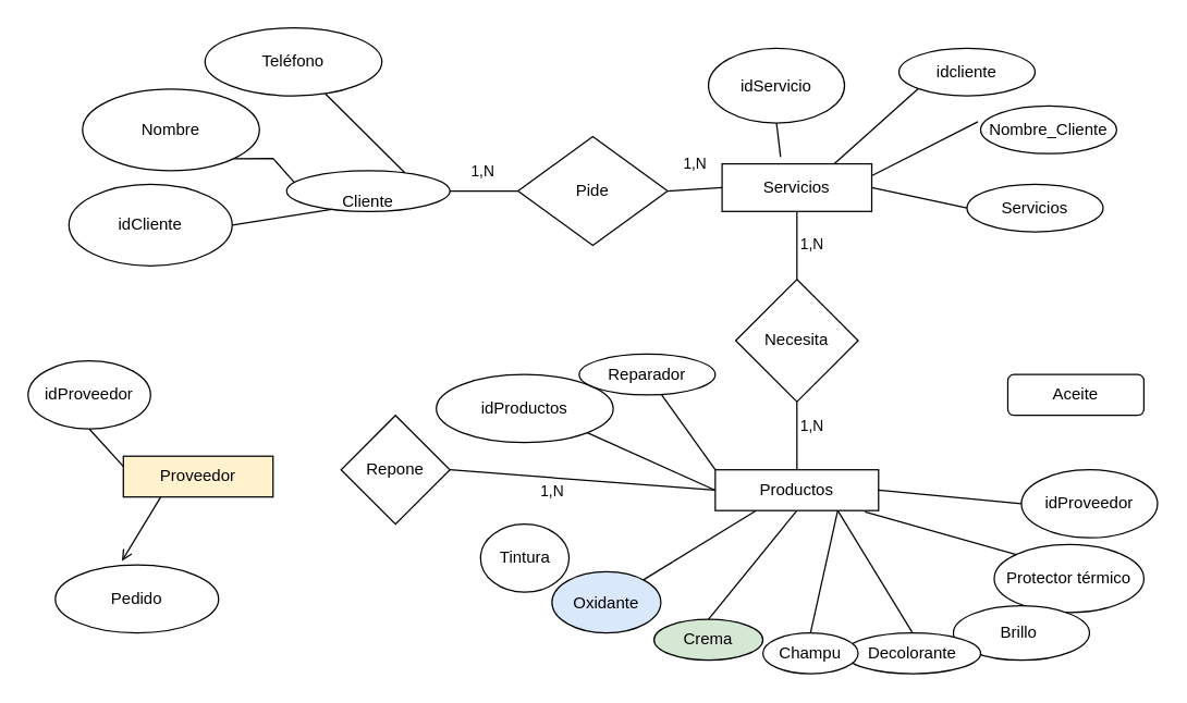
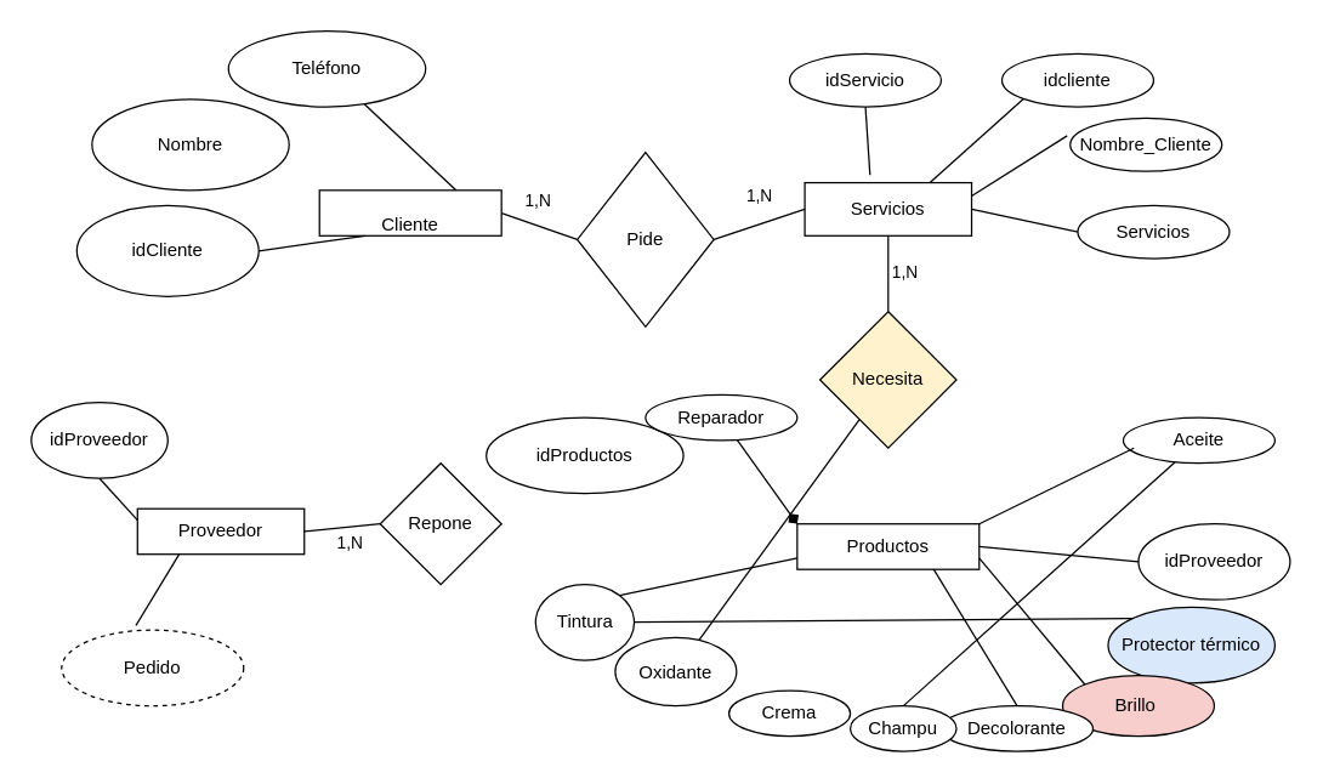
- <mxCell id="13" value="idServicio" style="ellipse;whiteSpace=wrap;html=1;" parent="1" vertex="1"><mxGeometry x="520" y="35" width="100" height="55" as="geometry" /></mxCell>
+ <mxCell id="13" value="idServicio" style="ellipse;whiteSpace=wrap;html=1;" parent="1" vertex="1"><mxGeometry x="520" y="35" width="100" height="35" as="geometry" /></mxCell>
- <mxCell id="15" value="Nombre_Cliente" style="ellipse;whiteSpace=wrap;html=1;" parent="1" vertex="1"><mxGeometry x="720" y="77.5" width="100" height="35" as="geometry" /></mxCell>
+ <mxCell id="15" value="Nombre_Cliente" style="ellipse;whiteSpace=wrap;html=1;" parent="1" vertex="1"><mxGeometry x="705" y="77.5" width="100" height="35" as="geometry" /></mxCell>
- <mxCell id="11" value="" style="endArrow=none;html=1;rounded=0;exitX=0;exitY=0.25;exitDx=0;exitDy=0;entryX=1;entryY=1;entryDx=0;entryDy=0;" parent="1" source="2" target="4" edge="1"><mxGeometry width="50" height="50" relative="1" as="geometry"><mxPoint x="270" y="165" as="sourcePoint" /><mxPoint x="180" y="175" as="targetPoint" /><Array as="points"><mxPoint x="200" y="116" /></Array></mxGeometry></mxCell>
- <mxCell id="2" value="&lt;div&gt;&lt;br&gt;&lt;/div&gt;Cliente" style="ellipse;whiteSpace=wrap;html=1;" parent="1" vertex="1"><mxGeometry x="210" y="125" width="120" height="30" as="geometry" /></mxCell>
+ <mxCell id="2" value="&lt;div&gt;&lt;br&gt;&lt;/div&gt;Cliente" style="rounded=0;whiteSpace=wrap;html=1;" parent="1" vertex="1"><mxGeometry x="210" y="125" width="120" height="30" as="geometry" /></mxCell>
- <mxCell id="8" value="Pide" style="rhombus;whiteSpace=wrap;html=1;" parent="1" vertex="1"><mxGeometry x="380" y="100" width="110" height="80" as="geometry" /></mxCell>
+ <mxCell id="8" value="Pide" style="rhombus;whiteSpace=wrap;html=1;" parent="1" vertex="1"><mxGeometry x="380" y="100" width="90" height="115" as="geometry" /></mxCell>
- <mxCell id="24" value="Necesita" style="rhombus;whiteSpace=wrap;html=1;" parent="1" vertex="1"><mxGeometry x="540" y="205" width="90" height="90" as="geometry" /></mxCell>
+ <mxCell id="24" value="Necesita" style="rhombus;whiteSpace=wrap;html=1;fillColor=#fff2cc;" parent="1" vertex="1"><mxGeometry x="540" y="205" width="90" height="90" as="geometry" /></mxCell>
- <mxCell id="37" value="Aceite" style="whiteSpace=wrap;html=1;rounded=1;" vertex="1" parent="1"><mxGeometry x="740" y="275" width="100" height="30" as="geometry" /></mxCell>
+ <mxCell id="37" value="Aceite" style="ellipse;whiteSpace=wrap;html=1;" vertex="1" parent="1"><mxGeometry x="740" y="275" width="100" height="30" as="geometry" /></mxCell>
- <mxCell id="27" value="" style="endArrow=none;html=1;rounded=0;exitX=0.5;exitY=0;exitDx=0;exitDy=0;entryX=0.5;entryY=1;entryDx=0;entryDy=0;" parent="1" source="23" target="24" edge="1"><mxGeometry width="50" height="50" relative="1" as="geometry"><mxPoint x="530" y="325" as="sourcePoint" /><mxPoint x="580" y="275" as="targetPoint" /></mxGeometry></mxCell>
- <mxCell id="28" value="1,N&lt;div&gt;&lt;br&gt;&lt;/div&gt;" style="edgeLabel;html=1;align=center;verticalAlign=middle;resizable=0;points=[];" vertex="1" connectable="0" parent="27"><mxGeometry x="0.04" y="-1" relative="1" as="geometry"><mxPoint x="9" as="offset" /></mxGeometry></mxCell>
+ <mxCell id="42" value="" style="endArrow=none;html=1;rounded=0;exitX=1;exitY=0;exitDx=0;exitDy=0;entryX=0.07;entryY=0.667;entryDx=0;entryDy=0;entryPerimeter=0;" edge="1" parent="1" source="23" target="37"><mxGeometry width="50" height="50" relative="1" as="geometry"><mxPoint x="470" y="385" as="sourcePoint" /><mxPoint x="520" y="335" as="targetPoint" /></mxGeometry></mxCell>
- <mxCell id="40" value="" style="endArrow=none;html=1;rounded=0;exitX=1;exitY=1;exitDx=0;exitDy=0;entryX=0;entryY=0.5;entryDx=0;entryDy=0;" edge="1" parent="1" source="36" target="23"><mxGeometry width="50" height="50" relative="1" as="geometry"><mxPoint x="470" y="385" as="sourcePoint" /><mxPoint x="520" y="335" as="targetPoint" /></mxGeometry></mxCell>
- <mxCell id="41" value="" style="endArrow=none;html=1;rounded=0;entryX=0;entryY=0;entryDx=0;entryDy=0;" edge="1" parent="1" source="38" target="23"><mxGeometry width="50" height="50" relative="1" as="geometry"><mxPoint x="520" y="345" as="sourcePoint" /><mxPoint x="570" y="295" as="targetPoint" /></mxGeometry></mxCell>
+ <mxCell id="41" value="" style="endArrow=diamond;html=1;rounded=0;entryX=0;entryY=0;entryDx=0;entryDy=0;" edge="1" parent="1" source="38" target="23"><mxGeometry width="50" height="50" relative="1" as="geometry"><mxPoint x="520" y="345" as="sourcePoint" /><mxPoint x="570" y="295" as="targetPoint" /></mxGeometry></mxCell>
+ <mxCell id="56" value="" style="endArrow=none;html=1;rounded=0;exitX=1;exitY=0.5;exitDx=0;exitDy=0;entryX=0;entryY=0.5;entryDx=0;entryDy=0;" edge="1" parent="1" source="51" target="58"><mxGeometry width="50" height="50" relative="1" as="geometry"><mxPoint x="240" y="335" as="sourcePoint" /><mxPoint x="230" y="355" as="targetPoint" /></mxGeometry></mxCell>
+ <mxCell id="57" value="1,N&lt;div&gt;&lt;br&gt;&lt;/div&gt;" style="edgeLabel;html=1;align=center;verticalAlign=middle;resizable=0;points=[];" vertex="1" connectable="0" parent="56"><mxGeometry x="-0.069" y="3" relative="1" as="geometry"><mxPoint x="7" y="20" as="offset" /></mxGeometry></mxCell>
- <mxCell id="51" value="Proveedor" style="rounded=0;whiteSpace=wrap;html=1;fillColor=#fff2cc;" vertex="1" parent="1"><mxGeometry x="90" y="335" width="110" height="30" as="geometry" /></mxCell>
+ <mxCell id="51" value="Proveedor" style="rounded=0;whiteSpace=wrap;html=1;" vertex="1" parent="1"><mxGeometry x="90" y="335" width="110" height="30" as="geometry" /></mxCell>
- <mxCell id="59" value="" style="endArrow=none;html=1;rounded=0;exitX=1;exitY=0.5;exitDx=0;exitDy=0;entryX=0;entryY=0.5;entryDx=0;entryDy=0;" edge="1" parent="1" source="58" target="23"><mxGeometry width="50" height="50" relative="1" as="geometry"><mxPoint x="410" y="345" as="sourcePoint" /><mxPoint x="460" y="295" as="targetPoint" /></mxGeometry></mxCell>
- <mxCell id="60" value="1,N" style="edgeLabel;html=1;align=center;verticalAlign=middle;resizable=0;points=[];" vertex="1" connectable="0" parent="59"><mxGeometry x="-0.18" relative="1" as="geometry"><mxPoint x="-5" y="9" as="offset" /></mxGeometry></mxCell>
+ <mxCell id="50" value="" style="endArrow=none;html=1;rounded=0;exitX=1;exitY=0;exitDx=0;exitDy=0;entryX=0;entryY=0.75;entryDx=0;entryDy=0;" edge="1" parent="1" source="35" target="23"><mxGeometry width="50" height="50" relative="1" as="geometry"><mxPoint x="470" y="385" as="sourcePoint" /><mxPoint x="520" y="335" as="targetPoint" /></mxGeometry></mxCell>
- <mxCell id="44" value="" style="endArrow=none;html=1;rounded=0;exitX=0;exitY=0;exitDx=0;exitDy=0;entryX=0.917;entryY=1.033;entryDx=0;entryDy=0;entryPerimeter=0;" edge="1" parent="1" source="29" target="23"><mxGeometry width="50" height="50" relative="1" as="geometry"><mxPoint x="470" y="385" as="sourcePoint" /><mxPoint x="520" y="335" as="targetPoint" /></mxGeometry></mxCell>
+ <mxCell id="44" value="" style="endArrow=none;html=1;rounded=0;exitX=0;exitY=0;exitDx=0;exitDy=0;" edge="1" parent="1" source="29" target="35"><mxGeometry width="50" height="50" relative="1" as="geometry"><mxPoint x="470" y="385" as="sourcePoint" /><mxPoint x="520" y="335" as="targetPoint" /></mxGeometry></mxCell>
- <mxCell id="49" value="" style="endArrow=none;html=1;rounded=0;entryX=0.25;entryY=1;entryDx=0;entryDy=0;" edge="1" parent="1" source="34" target="23"><mxGeometry width="50" height="50" relative="1" as="geometry"><mxPoint x="480" y="415" as="sourcePoint" /><mxPoint x="520" y="335" as="targetPoint" /></mxGeometry></mxCell>
+ <mxCell id="49" value="" style="endArrow=none;html=1;rounded=0;" edge="1" parent="1" source="34" target="24"><mxGeometry width="50" height="50" relative="1" as="geometry"><mxPoint x="480" y="415" as="sourcePoint" /><mxPoint x="520" y="335" as="targetPoint" /></mxGeometry></mxCell>
- <mxCell id="54" value="" style="endArrow=open;html=1;rounded=0;exitX=0.25;exitY=1;exitDx=0;exitDy=0;entryX=0.408;entryY=-0.06;entryDx=0;entryDy=0;entryPerimeter=0;" edge="1" parent="1" source="51" target="53"><mxGeometry width="50" height="50" relative="1" as="geometry"><mxPoint x="240" y="335" as="sourcePoint" /><mxPoint x="100" y="425" as="targetPoint" /></mxGeometry></mxCell>
+ <mxCell id="54" value="" style="endArrow=none;html=1;rounded=0;exitX=0.25;exitY=1;exitDx=0;exitDy=0;entryX=0.408;entryY=-0.06;entryDx=0;entryDy=0;entryPerimeter=0;" edge="1" parent="1" source="51" target="53"><mxGeometry width="50" height="50" relative="1" as="geometry"><mxPoint x="240" y="335" as="sourcePoint" /><mxPoint x="100" y="425" as="targetPoint" /></mxGeometry></mxCell>
+ <mxCell id="45" value="" style="endArrow=none;html=1;rounded=0;exitX=0;exitY=0;exitDx=0;exitDy=0;entryX=1;entryY=0.75;entryDx=0;entryDy=0;" edge="1" parent="1" source="30" target="23"><mxGeometry width="50" height="50" relative="1" as="geometry"><mxPoint x="470" y="385" as="sourcePoint" /><mxPoint x="520" y="335" as="targetPoint" /></mxGeometry></mxCell>
- <mxCell id="48" value="" style="endArrow=none;html=1;rounded=0;exitX=0.5;exitY=0;exitDx=0;exitDy=0;entryX=0.5;entryY=1;entryDx=0;entryDy=0;" edge="1" parent="1" source="33" target="23"><mxGeometry width="50" height="50" relative="1" as="geometry"><mxPoint x="470" y="385" as="sourcePoint" /><mxPoint x="520" y="335" as="targetPoint" /></mxGeometry></mxCell>
- <mxCell id="47" value="" style="endArrow=none;html=1;rounded=0;exitX=0.5;exitY=0;exitDx=0;exitDy=0;entryX=0.75;entryY=1;entryDx=0;entryDy=0;" edge="1" parent="1" source="32" target="23"><mxGeometry width="50" height="50" relative="1" as="geometry"><mxPoint x="470" y="385" as="sourcePoint" /><mxPoint x="520" y="335" as="targetPoint" /></mxGeometry></mxCell>
+ <mxCell id="47" value="" style="endArrow=none;html=1;rounded=0;exitX=0.5;exitY=0;exitDx=0;exitDy=0;" edge="1" parent="1" source="32" target="37"><mxGeometry width="50" height="50" relative="1" as="geometry"><mxPoint x="470" y="385" as="sourcePoint" /><mxPoint x="520" y="335" as="targetPoint" /></mxGeometry></mxCell>
- <mxCell id="29" value="Protector térmico" style="ellipse;whiteSpace=wrap;html=1;" parent="1" vertex="1"><mxGeometry x="730" y="400" width="110" height="50" as="geometry" /></mxCell>
+ <mxCell id="29" value="Protector térmico" style="ellipse;whiteSpace=wrap;html=1;fillColor=#dae8fc;" parent="1" vertex="1"><mxGeometry x="730" y="400" width="110" height="50" as="geometry" /></mxCell>
- <mxCell id="53" value="Pedido" style="ellipse;whiteSpace=wrap;html=1;" vertex="1" parent="1"><mxGeometry x="40" y="415" width="120" height="50" as="geometry" /></mxCell>
+ <mxCell id="53" value="Pedido" style="ellipse;whiteSpace=wrap;html=1;dashed=1;" vertex="1" parent="1"><mxGeometry x="40" y="415" width="120" height="50" as="geometry" /></mxCell>
- <mxCell id="34" value="Oxidante" style="ellipse;whiteSpace=wrap;html=1;fillColor=#dae8fc;" parent="1" vertex="1"><mxGeometry x="405" y="420" width="80" height="45" as="geometry" /></mxCell>
+ <mxCell id="34" value="Oxidante" style="ellipse;whiteSpace=wrap;html=1;" parent="1" vertex="1"><mxGeometry x="405" y="420" width="80" height="45" as="geometry" /></mxCell>
- <mxCell id="30" value="Brillo&amp;nbsp;" style="ellipse;whiteSpace=wrap;html=1;" parent="1" vertex="1"><mxGeometry x="700" y="445" width="100" height="40" as="geometry" /></mxCell>
+ <mxCell id="30" value="Brillo&amp;nbsp;" style="ellipse;whiteSpace=wrap;html=1;fillColor=#f8cecc;" parent="1" vertex="1"><mxGeometry x="700" y="445" width="100" height="40" as="geometry" /></mxCell>
- <mxCell id="33" value="Crema" style="ellipse;whiteSpace=wrap;html=1;fillColor=#d5e8d4;" parent="1" vertex="1"><mxGeometry x="480" y="455" width="80" height="30" as="geometry" /></mxCell>
+ <mxCell id="33" value="Crema" style="ellipse;whiteSpace=wrap;html=1;" parent="1" vertex="1"><mxGeometry x="480" y="455" width="80" height="30" as="geometry" /></mxCell>
